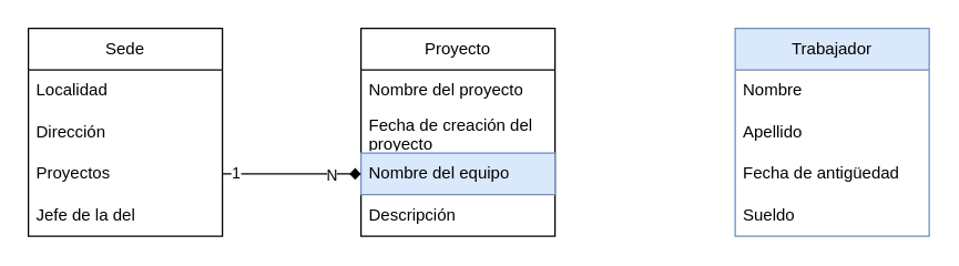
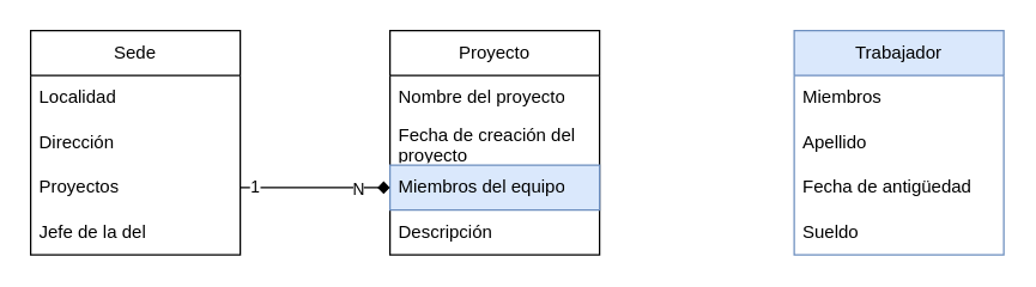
- <mxCell id="8" value="Nombre" style="text;strokeColor=none;fillColor=none;align=left;verticalAlign=middle;spacingLeft=4;spacingRight=4;overflow=hidden;points=[[0,0.5],[1,0.5]];portConstraint=eastwest;rotatable=0;whiteSpace=wrap;html=1;" vertex="1" parent="7"><mxGeometry y="30" width="140" height="30" as="geometry" /></mxCell>
+ <mxCell id="8" value="Miembros" style="text;strokeColor=none;fillColor=none;align=left;verticalAlign=middle;spacingLeft=4;spacingRight=4;overflow=hidden;points=[[0,0.5],[1,0.5]];portConstraint=eastwest;rotatable=0;whiteSpace=wrap;html=1;" vertex="1" parent="7"><mxGeometry y="30" width="140" height="30" as="geometry" /></mxCell>
- <mxCell id="5" value="Nombre del equipo&lt;br/&gt;" style="text;strokeColor=#6c8ebf;fillColor=#dae8fc;align=left;verticalAlign=middle;spacingLeft=4;spacingRight=4;overflow=hidden;points=[[0,0.5],[1,0.5]];portConstraint=eastwest;rotatable=0;whiteSpace=wrap;html=1;" vertex="1" parent="2"><mxGeometry y="90" width="140" height="30" as="geometry" /></mxCell>
+ <mxCell id="5" value="Miembros del equipo&lt;br/&gt;" style="text;strokeColor=#6c8ebf;fillColor=#dae8fc;align=left;verticalAlign=middle;spacingLeft=4;spacingRight=4;overflow=hidden;points=[[0,0.5],[1,0.5]];portConstraint=eastwest;rotatable=0;whiteSpace=wrap;html=1;" vertex="1" parent="2"><mxGeometry y="90" width="140" height="30" as="geometry" /></mxCell>
